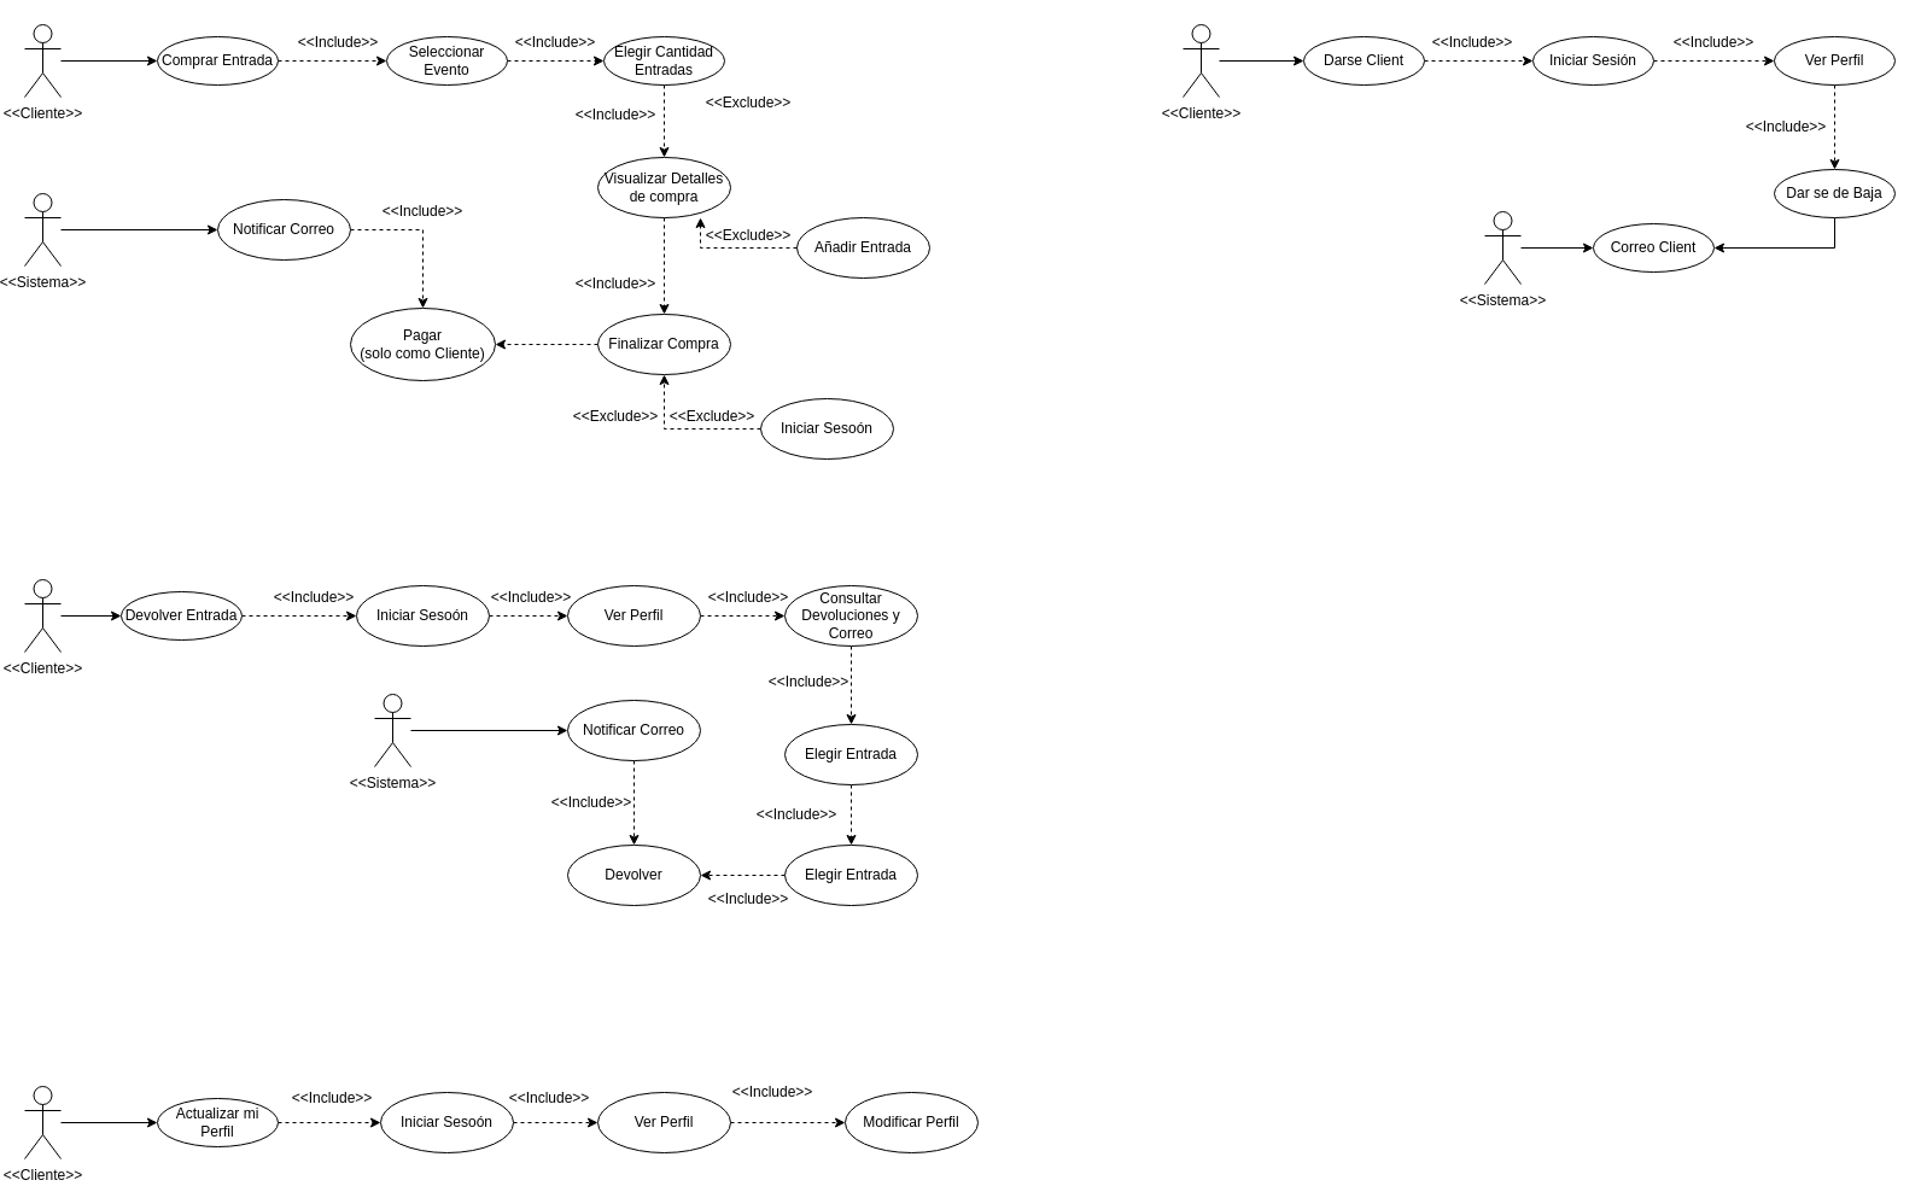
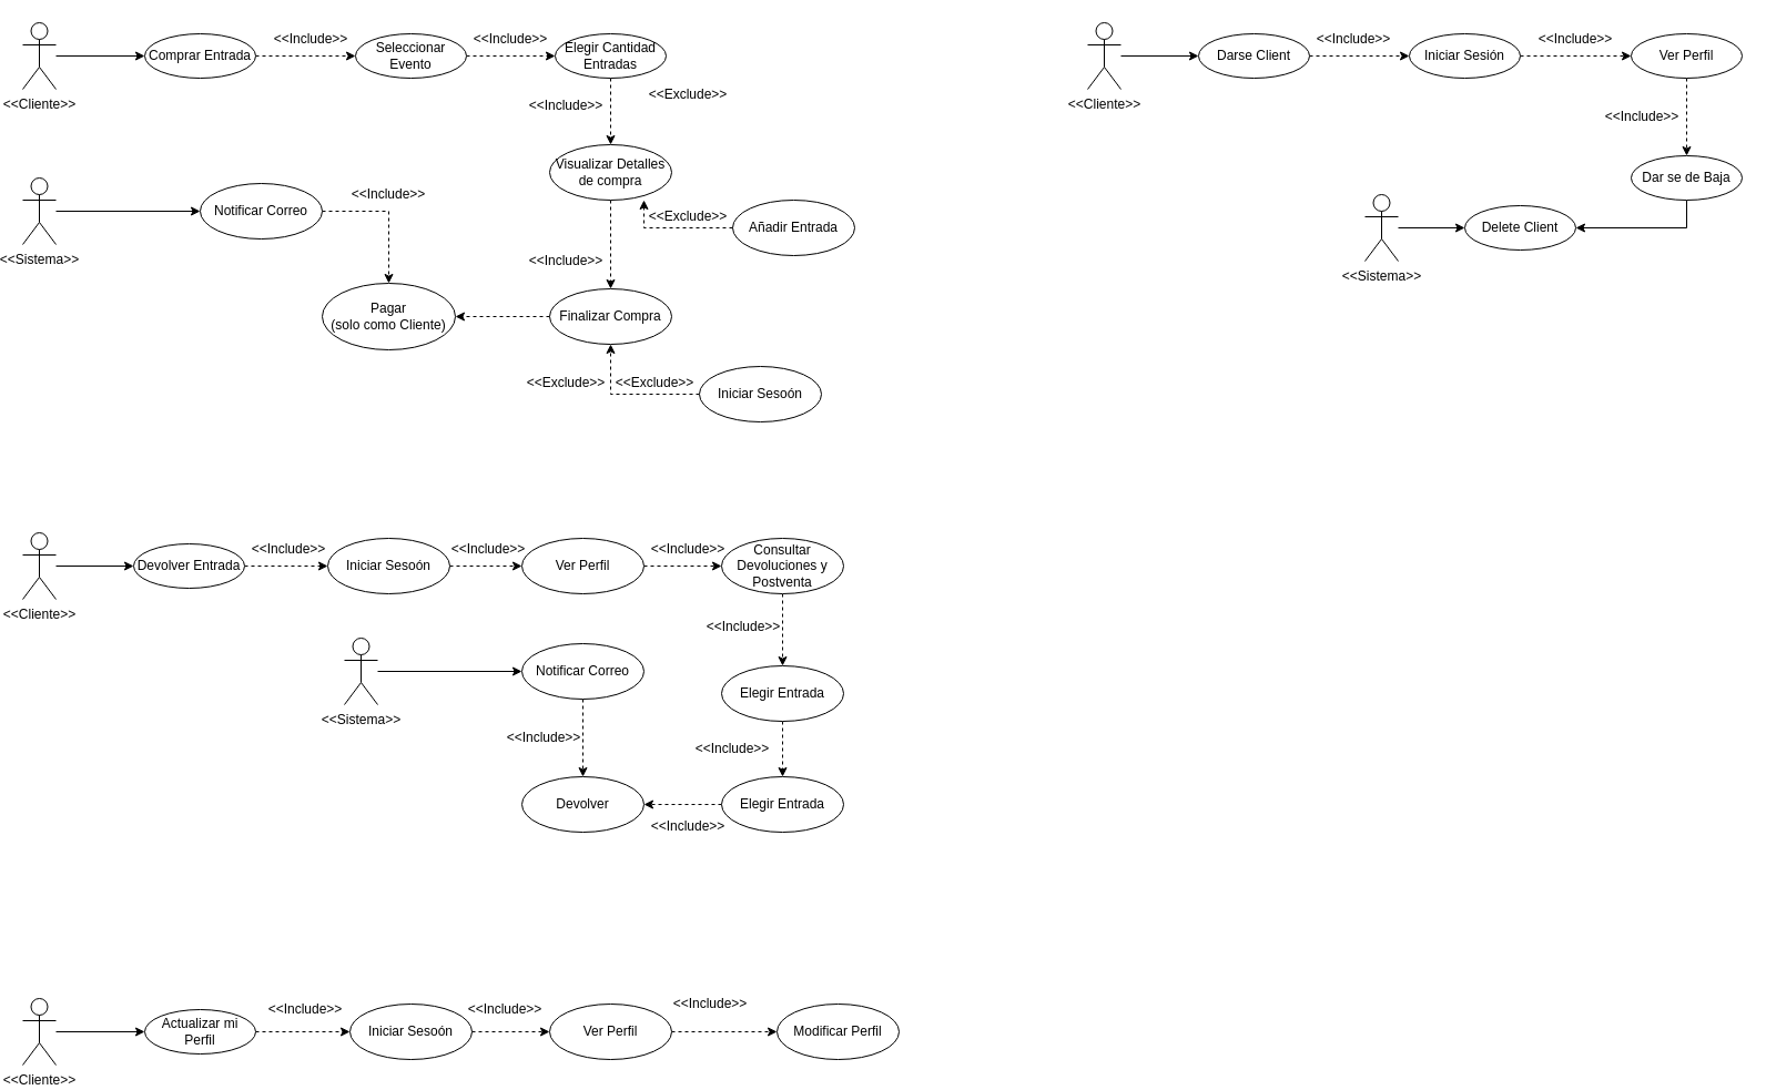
- <mxCell id="85" value="Correo Client" style="ellipse;whiteSpace=wrap;html=1;" vertex="1" parent="1"><mxGeometry x="1320" y="185" width="100" height="40" as="geometry" /></mxCell>
+ <mxCell id="85" value="Delete Client" style="ellipse;whiteSpace=wrap;html=1;" vertex="1" parent="1"><mxGeometry x="1320" y="185" width="100" height="40" as="geometry" /></mxCell>
- <mxCell id="30" value="Devolver Entrada" style="ellipse;whiteSpace=wrap;html=1;" vertex="1" parent="1"><mxGeometry x="100" y="490" width="100" height="40" as="geometry" /></mxCell>
+ <mxCell id="30" value="Devolver Entrada" style="ellipse;whiteSpace=wrap;html=1;" vertex="1" parent="1"><mxGeometry x="120" y="490" width="100" height="40" as="geometry" /></mxCell>
- <mxCell id="38" value="Consultar Devoluciones y Correo" style="ellipse;whiteSpace=wrap;html=1;" vertex="1" parent="1"><mxGeometry x="650" y="485" width="110" height="50" as="geometry" /></mxCell>
+ <mxCell id="38" value="Consultar Devoluciones y Postventa" style="ellipse;whiteSpace=wrap;html=1;" vertex="1" parent="1"><mxGeometry x="650" y="485" width="110" height="50" as="geometry" /></mxCell>
